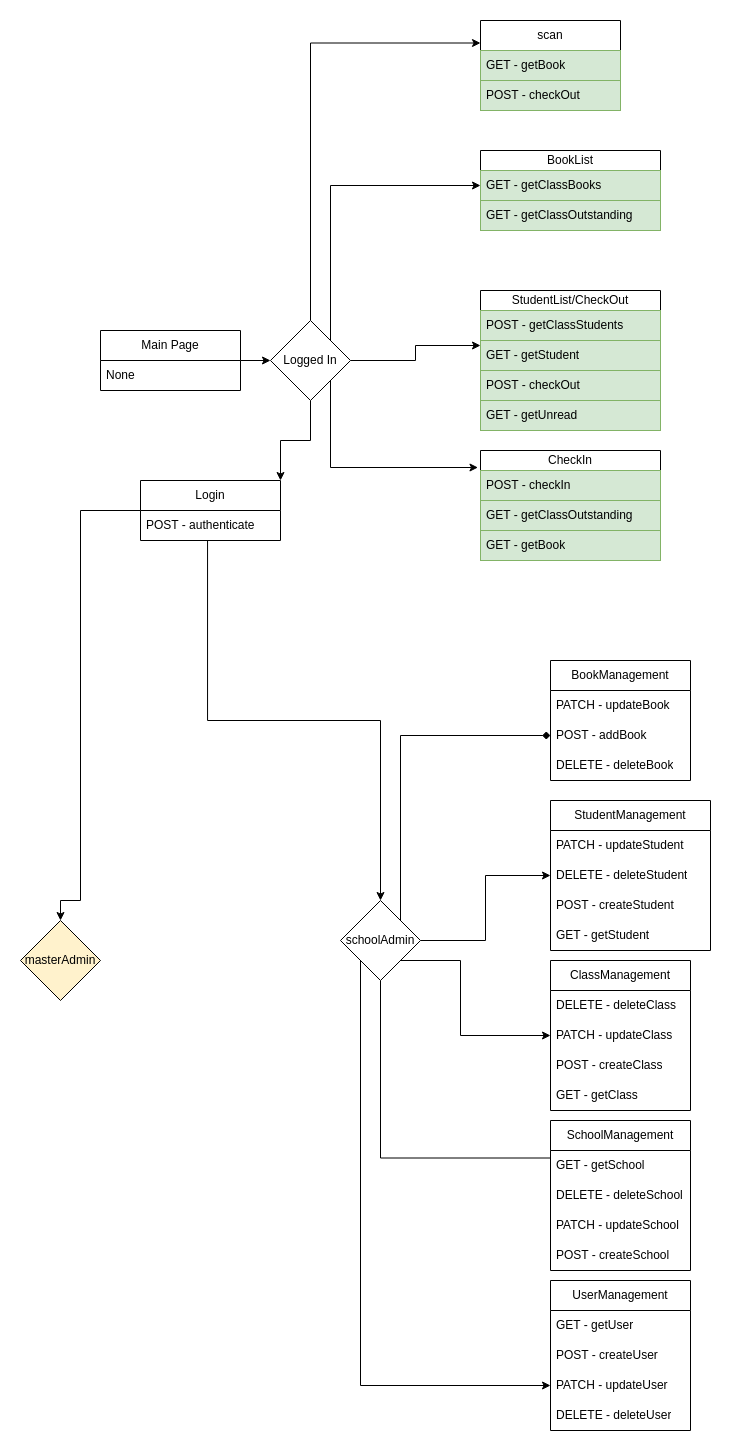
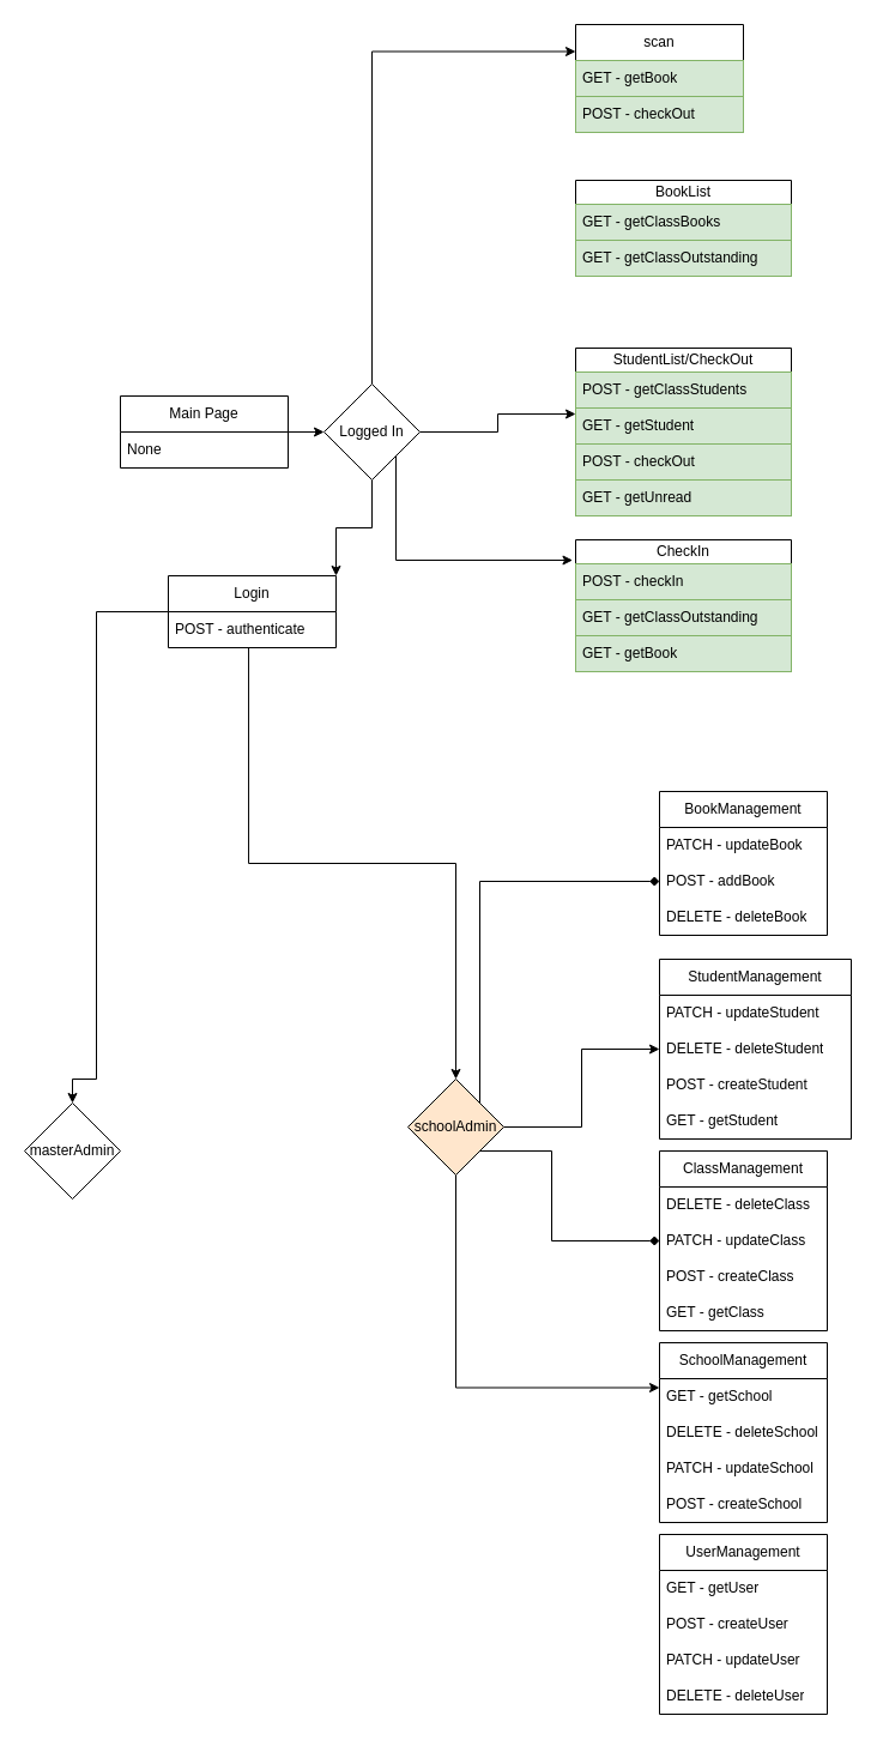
- <mxCell id="14" style="edgeStyle=orthogonalEdgeStyle;rounded=0;orthogonalLoop=1;jettySize=auto;html=1;exitX=1;exitY=0;exitDx=0;exitDy=0;entryX=0;entryY=0.5;entryDx=0;entryDy=0;" parent="1" source="18" target="20" edge="1"><mxGeometry relative="1" as="geometry" /></mxCell>
- <mxCell id="31" value="schoolAdmin" style="rhombus;whiteSpace=wrap;html=1;" parent="1" vertex="1"><mxGeometry x="340" y="900" width="80" height="80" as="geometry" /></mxCell>
+ <mxCell id="31" value="schoolAdmin" style="rhombus;whiteSpace=wrap;html=1;fillColor=#ffe6cc;" parent="1" vertex="1"><mxGeometry x="340" y="900" width="80" height="80" as="geometry" /></mxCell>
- <mxCell id="60" value="masterAdmin" style="rhombus;whiteSpace=wrap;html=1;fillColor=#fff2cc;" parent="1" vertex="1"><mxGeometry x="20" y="920" width="80" height="80" as="geometry" /></mxCell>
+ <mxCell id="60" value="masterAdmin" style="rhombus;whiteSpace=wrap;html=1;" parent="1" vertex="1"><mxGeometry x="20" y="920" width="80" height="80" as="geometry" /></mxCell>
- <mxCell id="28" style="edgeStyle=elbowEdgeStyle;rounded=0;orthogonalLoop=1;jettySize=auto;html=1;exitX=1;exitY=1;exitDx=0;exitDy=0;entryX=0;entryY=0.5;entryDx=0;entryDy=0;" parent="1" source="31" target="42" edge="1"><mxGeometry relative="1" as="geometry"><mxPoint x="550" y="1035" as="targetPoint" /><Array as="points"><mxPoint x="460" y="1030" /></Array></mxGeometry></mxCell>
+ <mxCell id="28" style="edgeStyle=elbowEdgeStyle;rounded=0;orthogonalLoop=1;jettySize=auto;html=1;exitX=1;exitY=1;exitDx=0;exitDy=0;entryX=0;entryY=0.5;entryDx=0;entryDy=0;endArrow=diamond;" parent="1" source="31" target="42" edge="1"><mxGeometry relative="1" as="geometry"><mxPoint x="550" y="1035" as="targetPoint" /><Array as="points"><mxPoint x="460" y="1030" /></Array></mxGeometry></mxCell>
- <mxCell id="29" style="edgeStyle=elbowEdgeStyle;rounded=0;orthogonalLoop=1;jettySize=auto;html=1;exitX=0.5;exitY=1;exitDx=0;exitDy=0;entryX=0;entryY=0.25;entryDx=0;entryDy=0;endArrow=none;" parent="1" source="31" target="50" edge="1"><mxGeometry relative="1" as="geometry"><mxPoint x="550" y="1285" as="targetPoint" /><Array as="points"><mxPoint x="380" y="1160" /></Array></mxGeometry></mxCell>
+ <mxCell id="29" style="edgeStyle=elbowEdgeStyle;rounded=0;orthogonalLoop=1;jettySize=auto;html=1;exitX=0.5;exitY=1;exitDx=0;exitDy=0;entryX=0;entryY=0.25;entryDx=0;entryDy=0;" parent="1" source="31" target="50" edge="1"><mxGeometry relative="1" as="geometry"><mxPoint x="550" y="1285" as="targetPoint" /><Array as="points"><mxPoint x="380" y="1160" /></Array></mxGeometry></mxCell>
- <mxCell id="30" style="edgeStyle=orthogonalEdgeStyle;rounded=0;orthogonalLoop=1;jettySize=auto;html=1;exitX=0;exitY=1;exitDx=0;exitDy=0;entryX=0;entryY=0.5;entryDx=0;entryDy=0;" parent="1" source="31" target="58" edge="1"><mxGeometry relative="1" as="geometry" /></mxCell>
